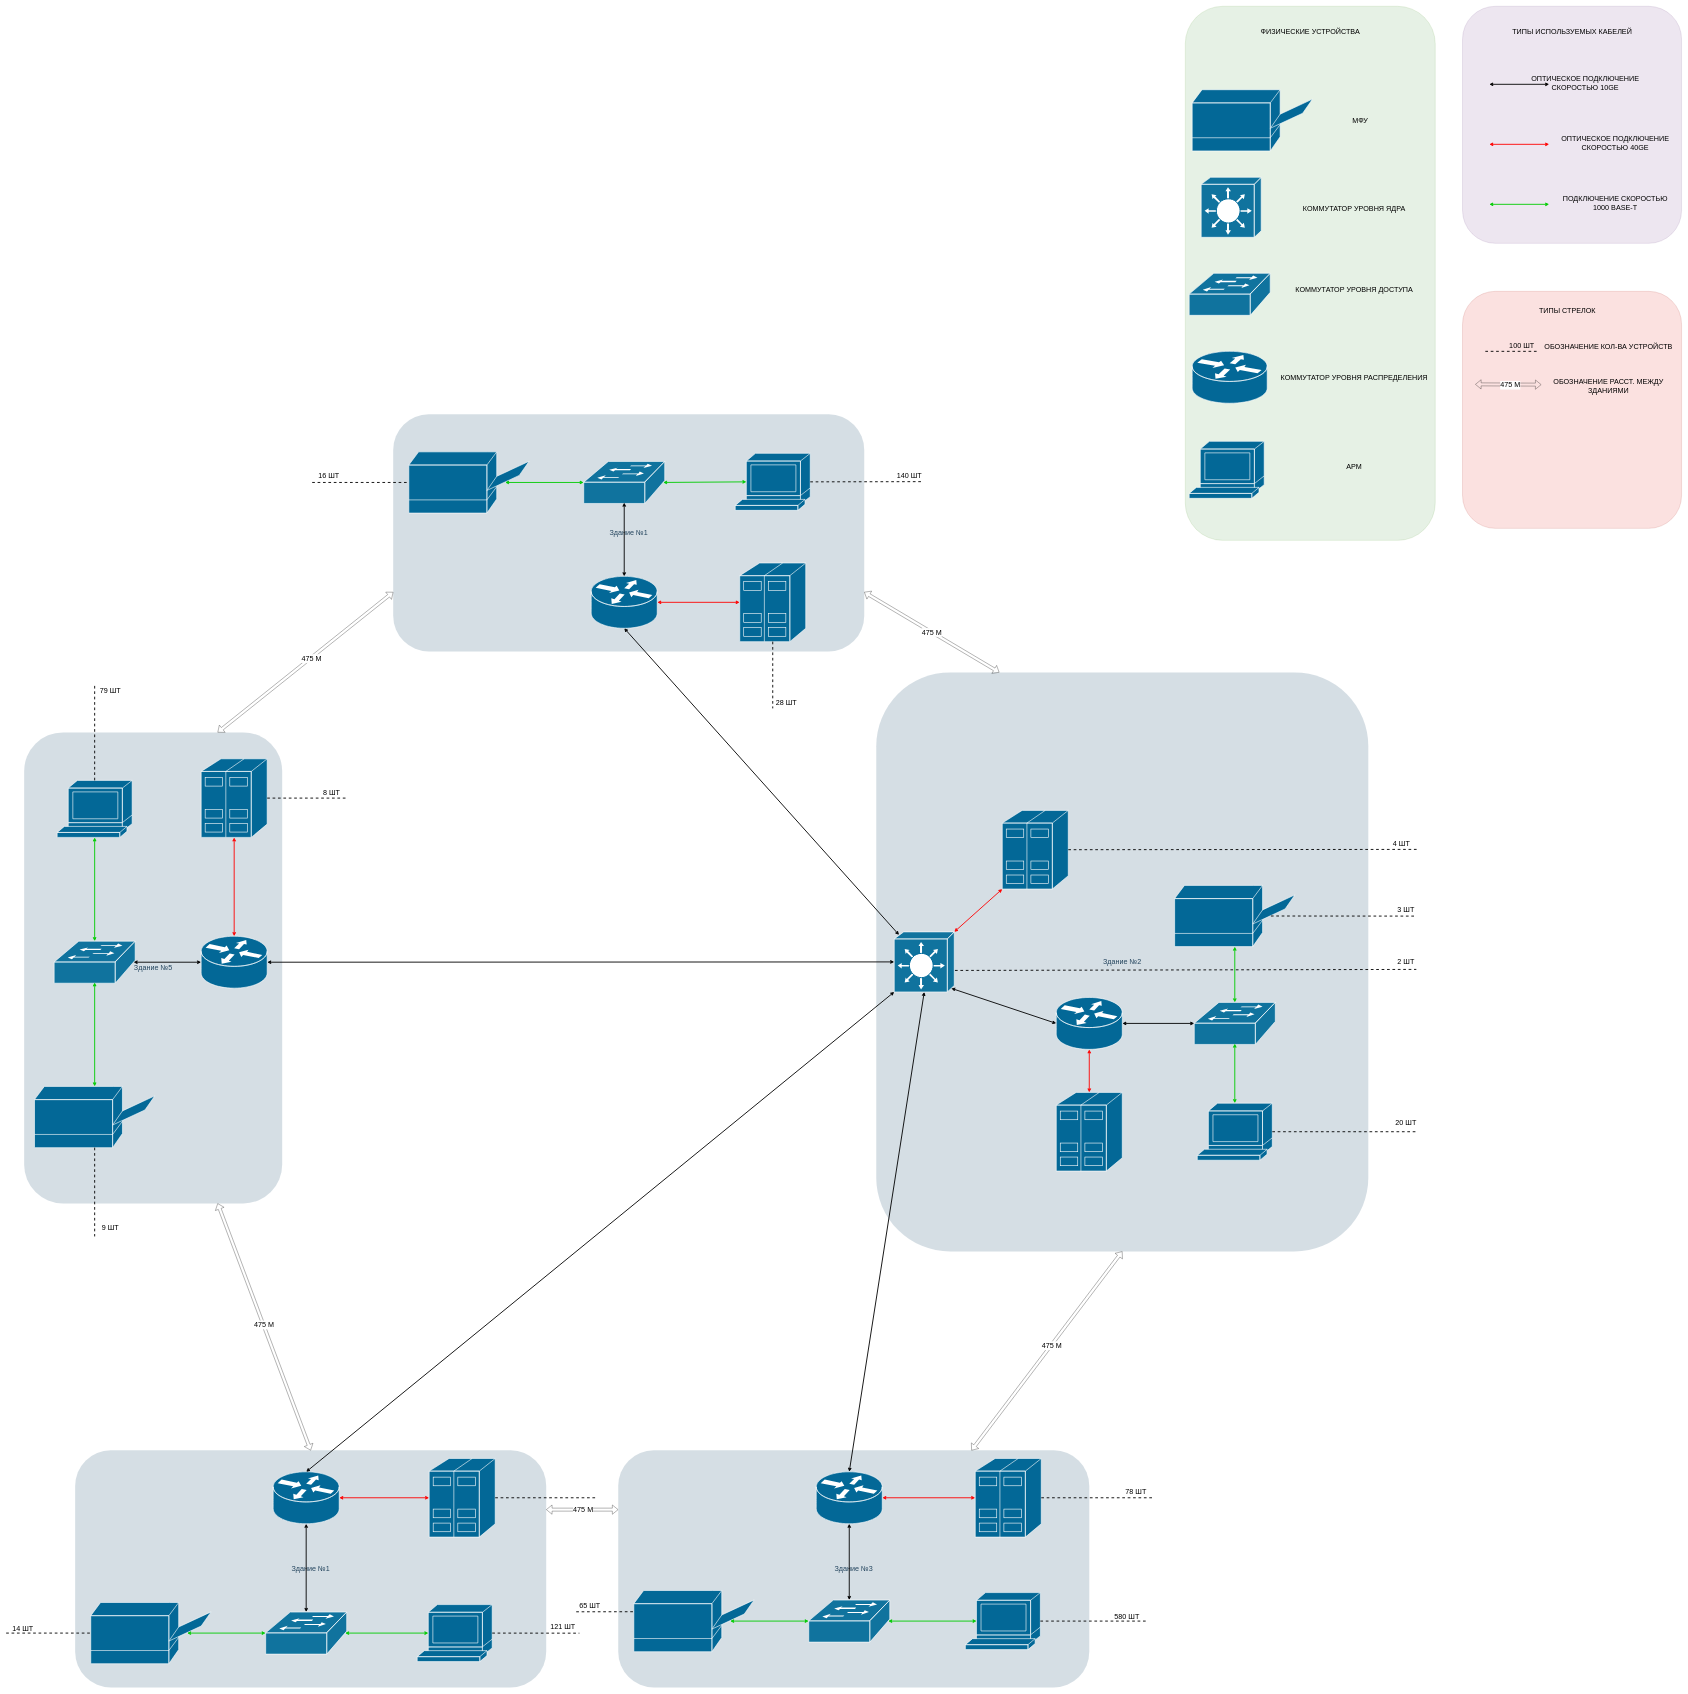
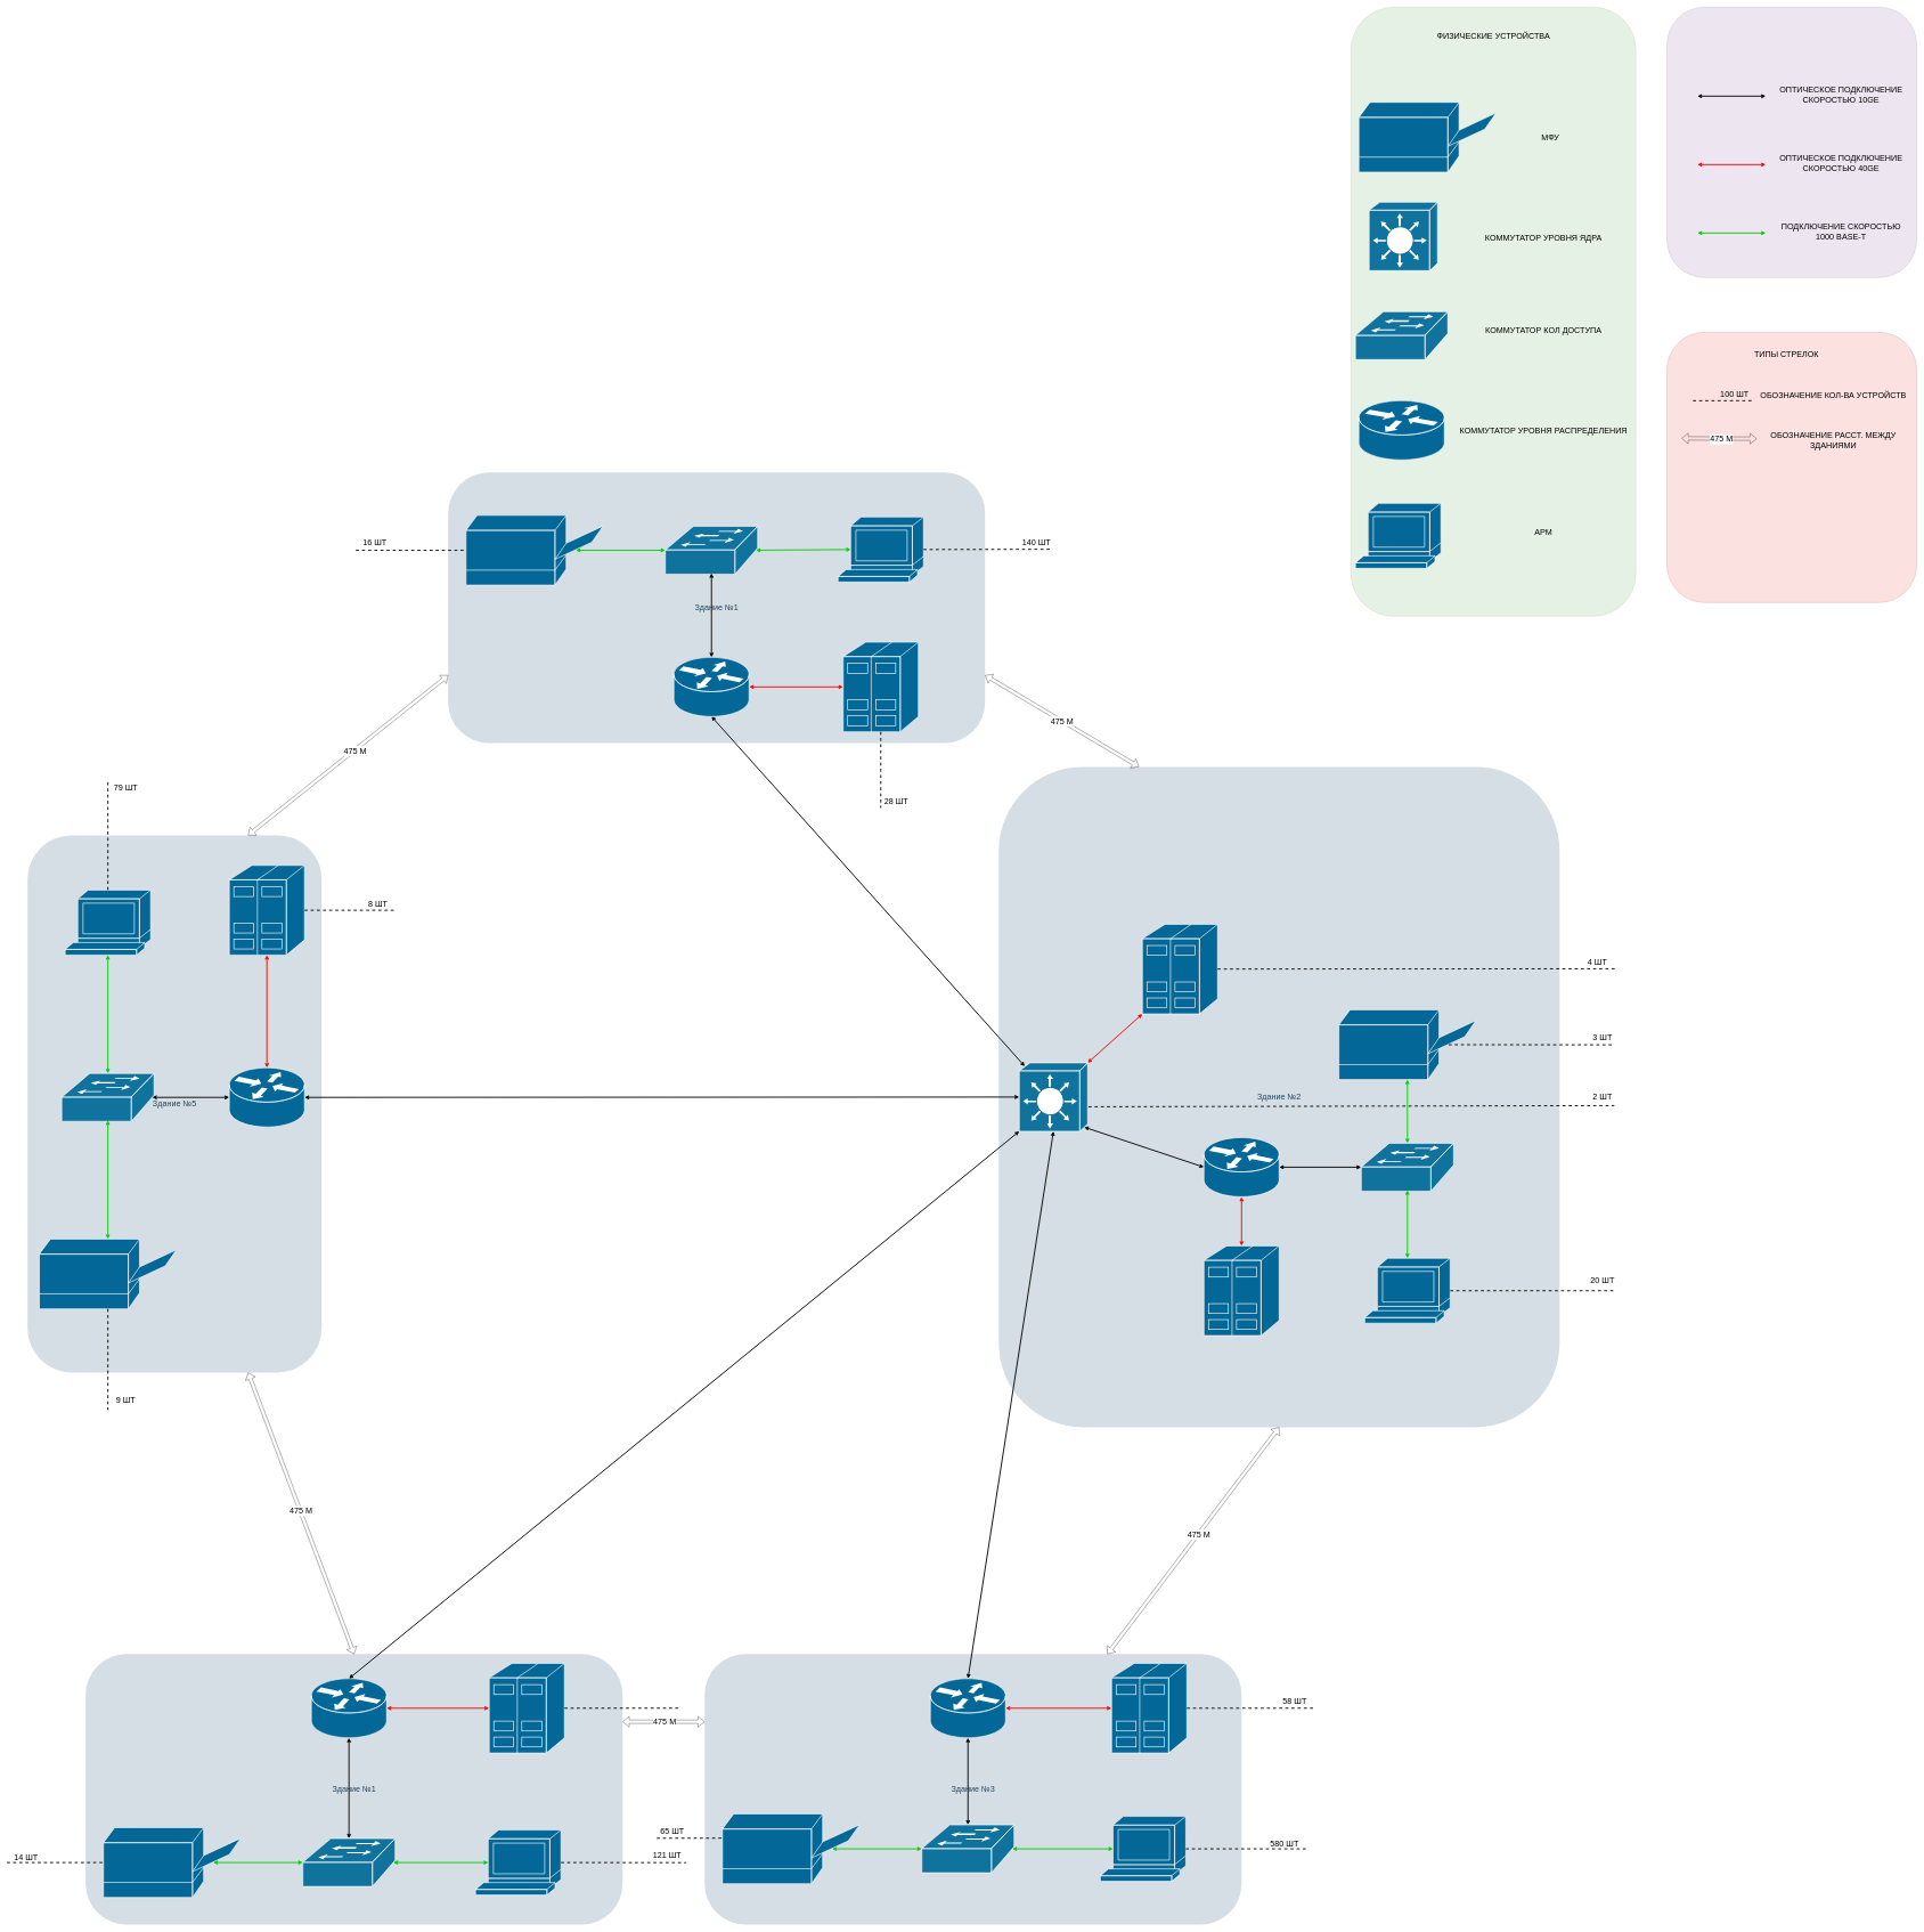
- <mxCell id="108" value="ТИПЫ ИСПОЛЬЗУЕМЫХ КАБЕЛЕЙ" style="text;html=1;strokeColor=none;fillColor=none;align=center;verticalAlign=middle;whiteSpace=wrap;rounded=0;fontSize=24;" vertex="1" parent="1"><mxGeometry x="5015.75" y="90" width="446.5" height="30" as="geometry" /></mxCell>
- <mxCell id="114" value="ОПТИЧЕСКОЕ ПОДКЛЮЧЕНИЕ СКОРОСТЬЮ 10GE" style="text;html=1;strokeColor=none;fillColor=none;align=center;verticalAlign=middle;whiteSpace=wrap;rounded=0;fontSize=24;" vertex="1" parent="1"><mxGeometry x="5083" y="260" width="400" height="30" as="geometry" /></mxCell>
+ <mxCell id="114" value="ОПТИЧЕСКОЕ ПОДКЛЮЧЕНИЕ СКОРОСТЬЮ 10GE" style="text;html=1;strokeColor=none;fillColor=none;align=center;verticalAlign=middle;whiteSpace=wrap;rounded=0;fontSize=24;" vertex="1" parent="1"><mxGeometry x="5183" y="260" width="400" height="30" as="geometry" /></mxCell>
- <mxCell id="103" value="КОММУТАТОР УРОВНЯ ДОСТУПА" style="text;html=1;strokeColor=none;fillColor=none;align=center;verticalAlign=middle;whiteSpace=wrap;rounded=0;fontSize=24;" vertex="1" parent="1"><mxGeometry x="4293" y="950" width="440" height="30" as="geometry" /></mxCell>
+ <mxCell id="103" value="КОММУТАТОР КОЛ ДОСТУПА" style="text;html=1;strokeColor=none;fillColor=none;align=center;verticalAlign=middle;whiteSpace=wrap;rounded=0;fontSize=24;" vertex="1" parent="1"><mxGeometry x="4293" y="950" width="440" height="30" as="geometry" /></mxCell>
- <mxCell id="123" value="78 ШТ" style="text;html=1;align=center;verticalAlign=middle;resizable=0;points=[];autosize=1;strokeColor=none;fillColor=none;fontSize=24;" vertex="1" parent="1"><mxGeometry x="3740" y="4950" width="90" height="40" as="geometry" /></mxCell>
+ <mxCell id="123" value="58 ШТ" style="text;html=1;align=center;verticalAlign=middle;resizable=0;points=[];autosize=1;strokeColor=none;fillColor=none;fontSize=24;" vertex="1" parent="1"><mxGeometry x="3740" y="4950" width="90" height="40" as="geometry" /></mxCell>
- <mxCell id="70" value="121 ШТ" style="text;html=1;align=center;verticalAlign=middle;resizable=0;points=[];autosize=1;strokeColor=none;fillColor=none;fontSize=24;" vertex="1" parent="1"><mxGeometry x="1820" y="5400" width="110" height="40" as="geometry" /></mxCell>
+ <mxCell id="70" value="121 ШТ" style="text;html=1;align=center;verticalAlign=middle;resizable=0;points=[];autosize=1;strokeColor=none;fillColor=none;fontSize=24;" vertex="1" parent="1"><mxGeometry x="1895" y="5400" width="110" height="40" as="geometry" /></mxCell>
